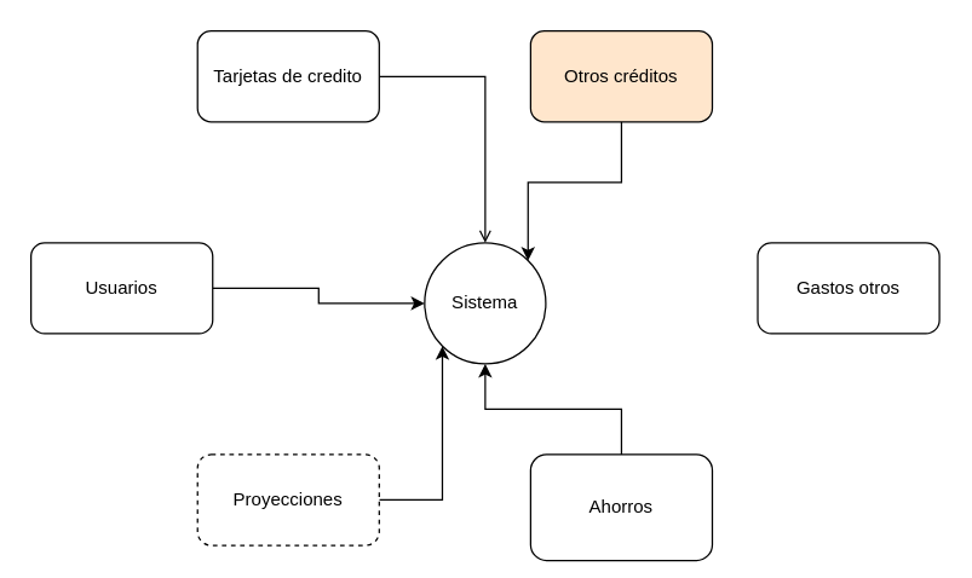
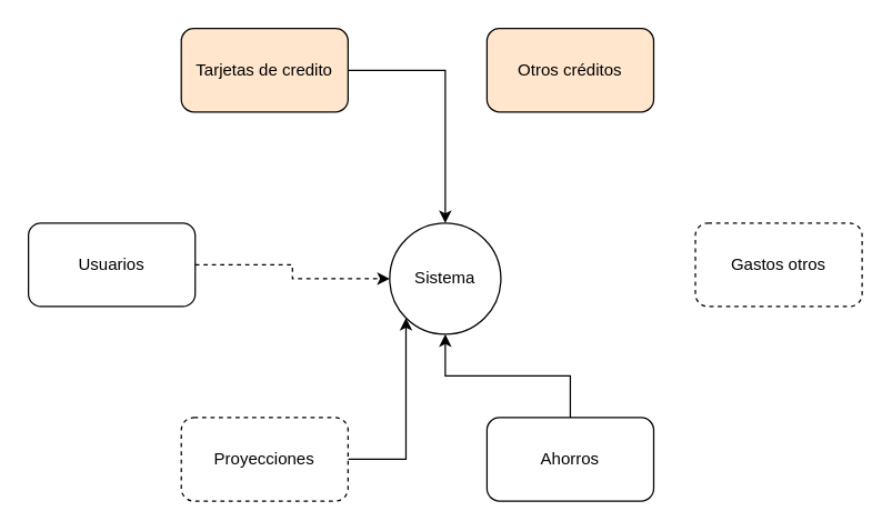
- <mxCell id="6" value="Tarjetas de credito" style="rounded=1;whiteSpace=wrap;html=1;" vertex="1" parent="1"><mxGeometry x="130" y="20" width="120" height="60" as="geometry" /></mxCell>
+ <mxCell id="6" value="Tarjetas de credito" style="rounded=1;whiteSpace=wrap;html=1;fillColor=#ffe6cc;" vertex="1" parent="1"><mxGeometry x="130" y="20" width="120" height="60" as="geometry" /></mxCell>
- <mxCell id="7" style="edgeStyle=orthogonalEdgeStyle;rounded=0;orthogonalLoop=1;jettySize=auto;html=1;entryX=1;entryY=0;entryDx=0;entryDy=0;" edge="1" parent="1" source="8" target="2"><mxGeometry relative="1" as="geometry" /></mxCell>
- <mxCell id="5" style="edgeStyle=orthogonalEdgeStyle;rounded=0;orthogonalLoop=1;jettySize=auto;html=1;endArrow=open;" edge="1" parent="1" source="6" target="2"><mxGeometry relative="1" as="geometry" /></mxCell>
+ <mxCell id="5" style="edgeStyle=orthogonalEdgeStyle;rounded=0;orthogonalLoop=1;jettySize=auto;html=1;" edge="1" parent="1" source="6" target="2"><mxGeometry relative="1" as="geometry" /></mxCell>
- <mxCell id="9" value="Gastos otros" style="rounded=1;whiteSpace=wrap;html=1;" vertex="1" parent="1"><mxGeometry x="500" y="160" width="120" height="60" as="geometry" /></mxCell>
+ <mxCell id="9" value="Gastos otros" style="rounded=1;whiteSpace=wrap;html=1;dashed=1;" vertex="1" parent="1"><mxGeometry x="500" y="160" width="120" height="60" as="geometry" /></mxCell>
- <mxCell id="3" style="edgeStyle=orthogonalEdgeStyle;rounded=0;orthogonalLoop=1;jettySize=auto;html=1;" edge="1" parent="1" source="4" target="2"><mxGeometry relative="1" as="geometry" /></mxCell>
+ <mxCell id="3" style="edgeStyle=orthogonalEdgeStyle;rounded=0;orthogonalLoop=1;jettySize=auto;html=1;dashed=1;" edge="1" parent="1" source="4" target="2"><mxGeometry relative="1" as="geometry" /></mxCell>
- <mxCell id="13" value="Ahorros" style="rounded=1;whiteSpace=wrap;html=1;" vertex="1" parent="1"><mxGeometry x="350" y="300" width="120" height="70" as="geometry" /></mxCell>
+ <mxCell id="13" value="Ahorros" style="rounded=1;whiteSpace=wrap;html=1;" vertex="1" parent="1"><mxGeometry x="350" y="300" width="120" height="60" as="geometry" /></mxCell>
